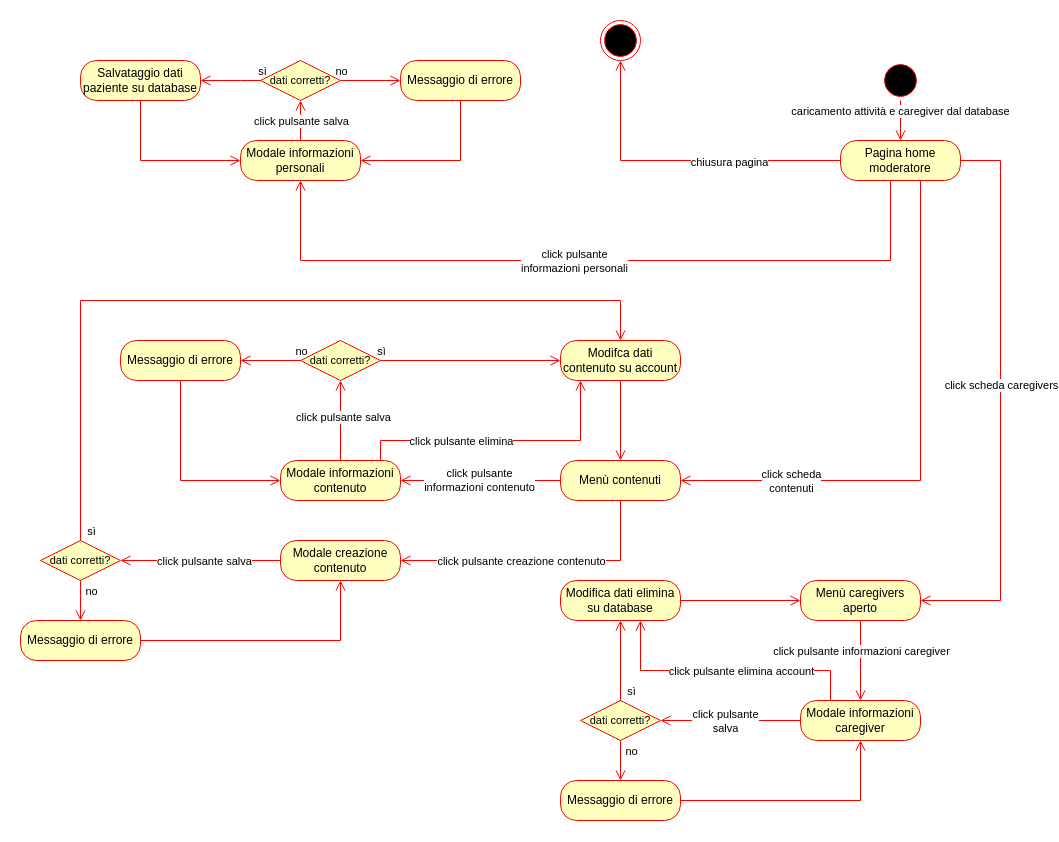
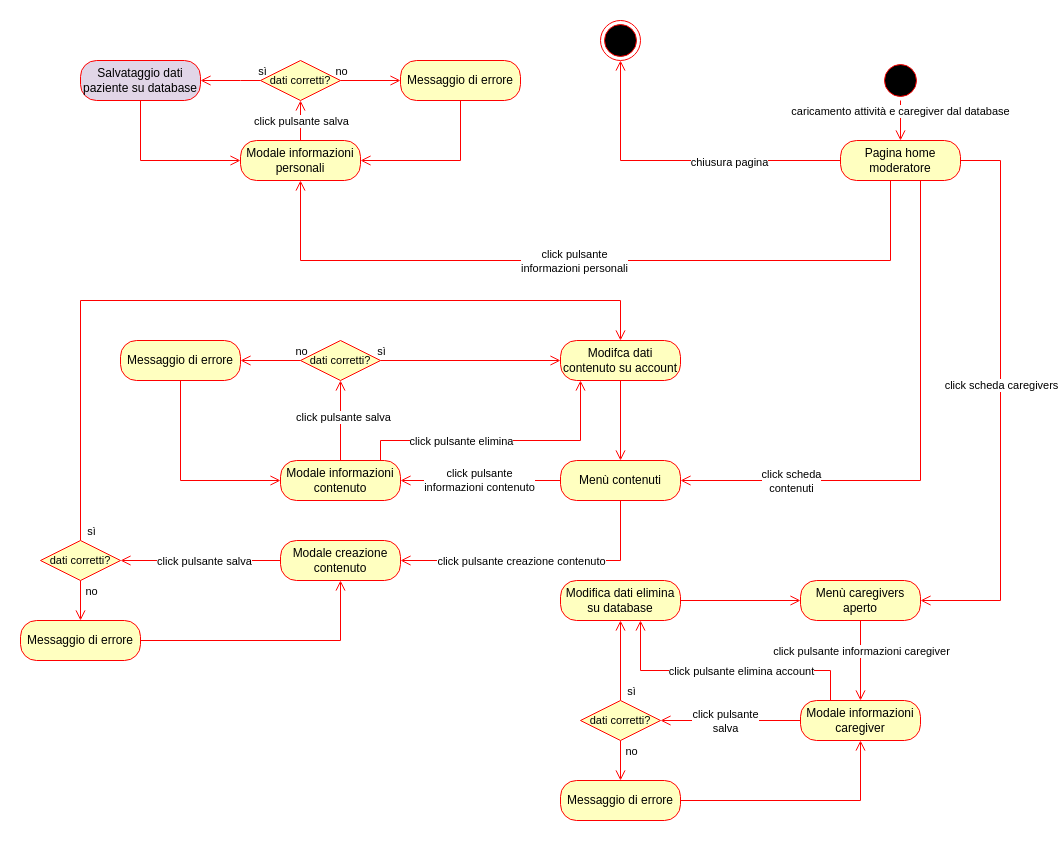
- <mxCell id="21" value="Salvataggio dati paziente su database" style="rounded=1;whiteSpace=wrap;html=1;arcSize=40;fontColor=#000000;fillColor=#ffffc0;strokeColor=#ff0000;" parent="1" vertex="1"><mxGeometry x="80" y="60" width="120" height="40" as="geometry" /></mxCell>
+ <mxCell id="21" value="Salvataggio dati paziente su database" style="rounded=1;whiteSpace=wrap;html=1;arcSize=40;fontColor=#000000;fillColor=#e1d5e7;strokeColor=#ff0000;" parent="1" vertex="1"><mxGeometry x="80" y="60" width="120" height="40" as="geometry" /></mxCell>
